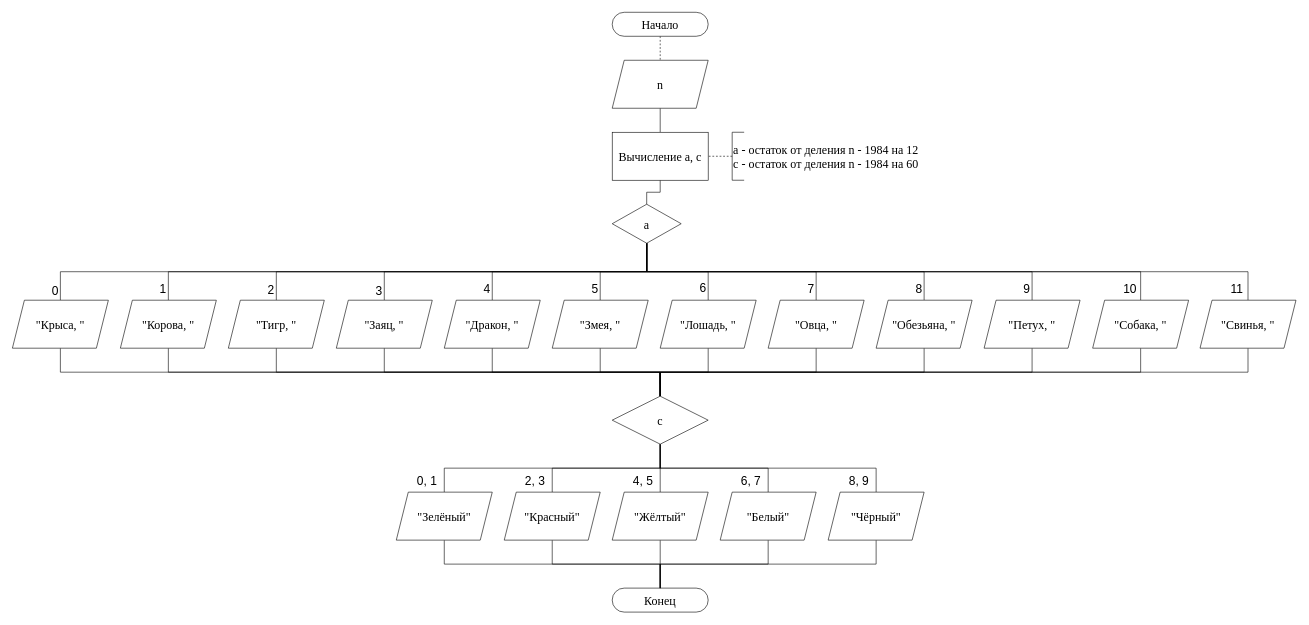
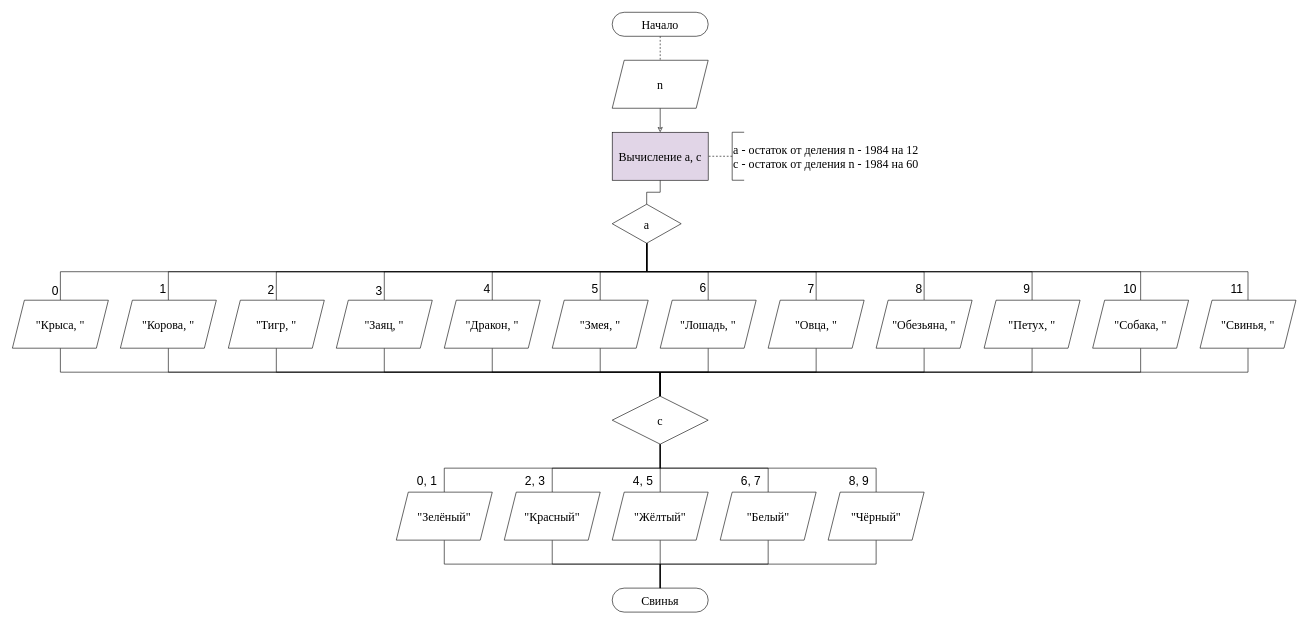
- <mxCell id="4" value="" style="edgeStyle=orthogonalEdgeStyle;rounded=0;orthogonalLoop=1;jettySize=auto;html=1;endArrow=none;endFill=0;fontFamily=Times New Roman;fontSize=20;" parent="1" source="5" target="33" edge="1"><mxGeometry relative="1" as="geometry" /></mxCell>
+ <mxCell id="4" value="" style="edgeStyle=orthogonalEdgeStyle;rounded=0;orthogonalLoop=1;jettySize=auto;html=1;endArrow=classic;endFill=0;fontFamily=Times New Roman;fontSize=20;" parent="1" source="5" target="33" edge="1"><mxGeometry relative="1" as="geometry" /></mxCell>
- <mxCell id="33" value="Вычисление a, c" style="rounded=0;whiteSpace=wrap;html=1;fontSize=20;fontFamily=Times New Roman;" parent="1" vertex="1"><mxGeometry x="1020" y="220" width="160" height="80" as="geometry" /></mxCell>
+ <mxCell id="33" value="Вычисление a, c" style="rounded=0;whiteSpace=wrap;html=1;fontSize=20;fontFamily=Times New Roman;fillColor=#e1d5e7;" parent="1" vertex="1"><mxGeometry x="1020" y="220" width="160" height="80" as="geometry" /></mxCell>
- <mxCell id="31" value="Конец" style="rounded=1;whiteSpace=wrap;html=1;arcSize=50;fontFamily=Times New Roman;fontSize=20;" parent="1" vertex="1"><mxGeometry x="1020" y="980" width="160" height="40" as="geometry" /></mxCell>
+ <mxCell id="31" value="Свинья" style="rounded=1;whiteSpace=wrap;html=1;arcSize=50;fontFamily=Times New Roman;fontSize=20;" parent="1" vertex="1"><mxGeometry x="1020" y="980" width="160" height="40" as="geometry" /></mxCell>
